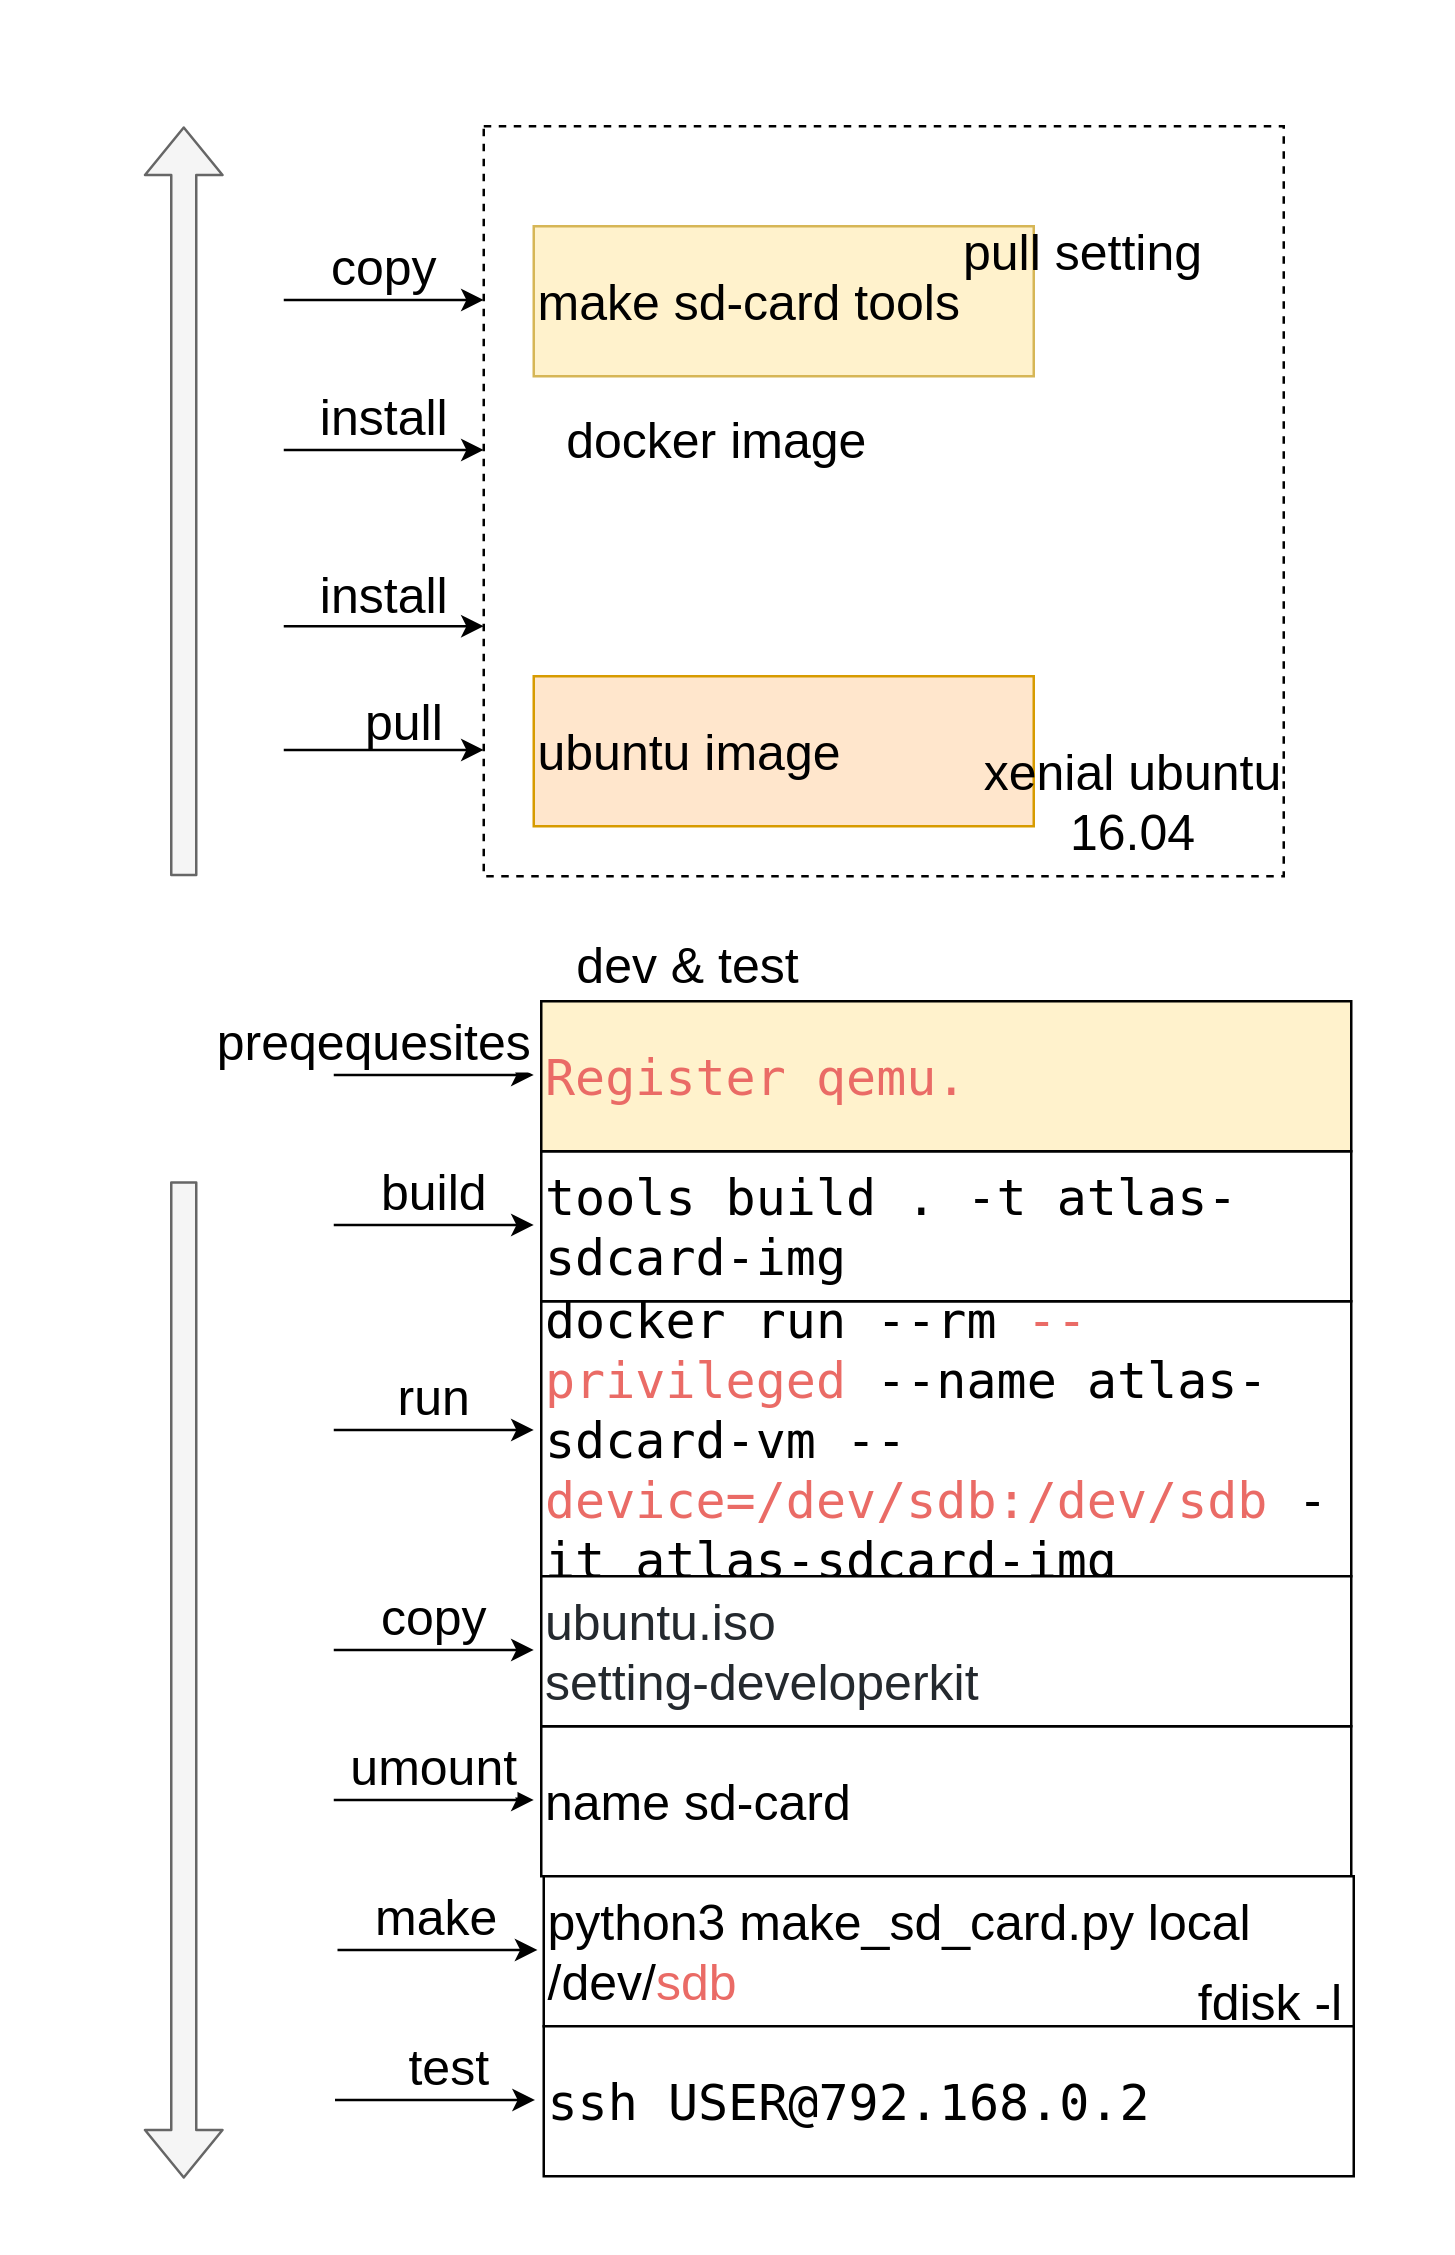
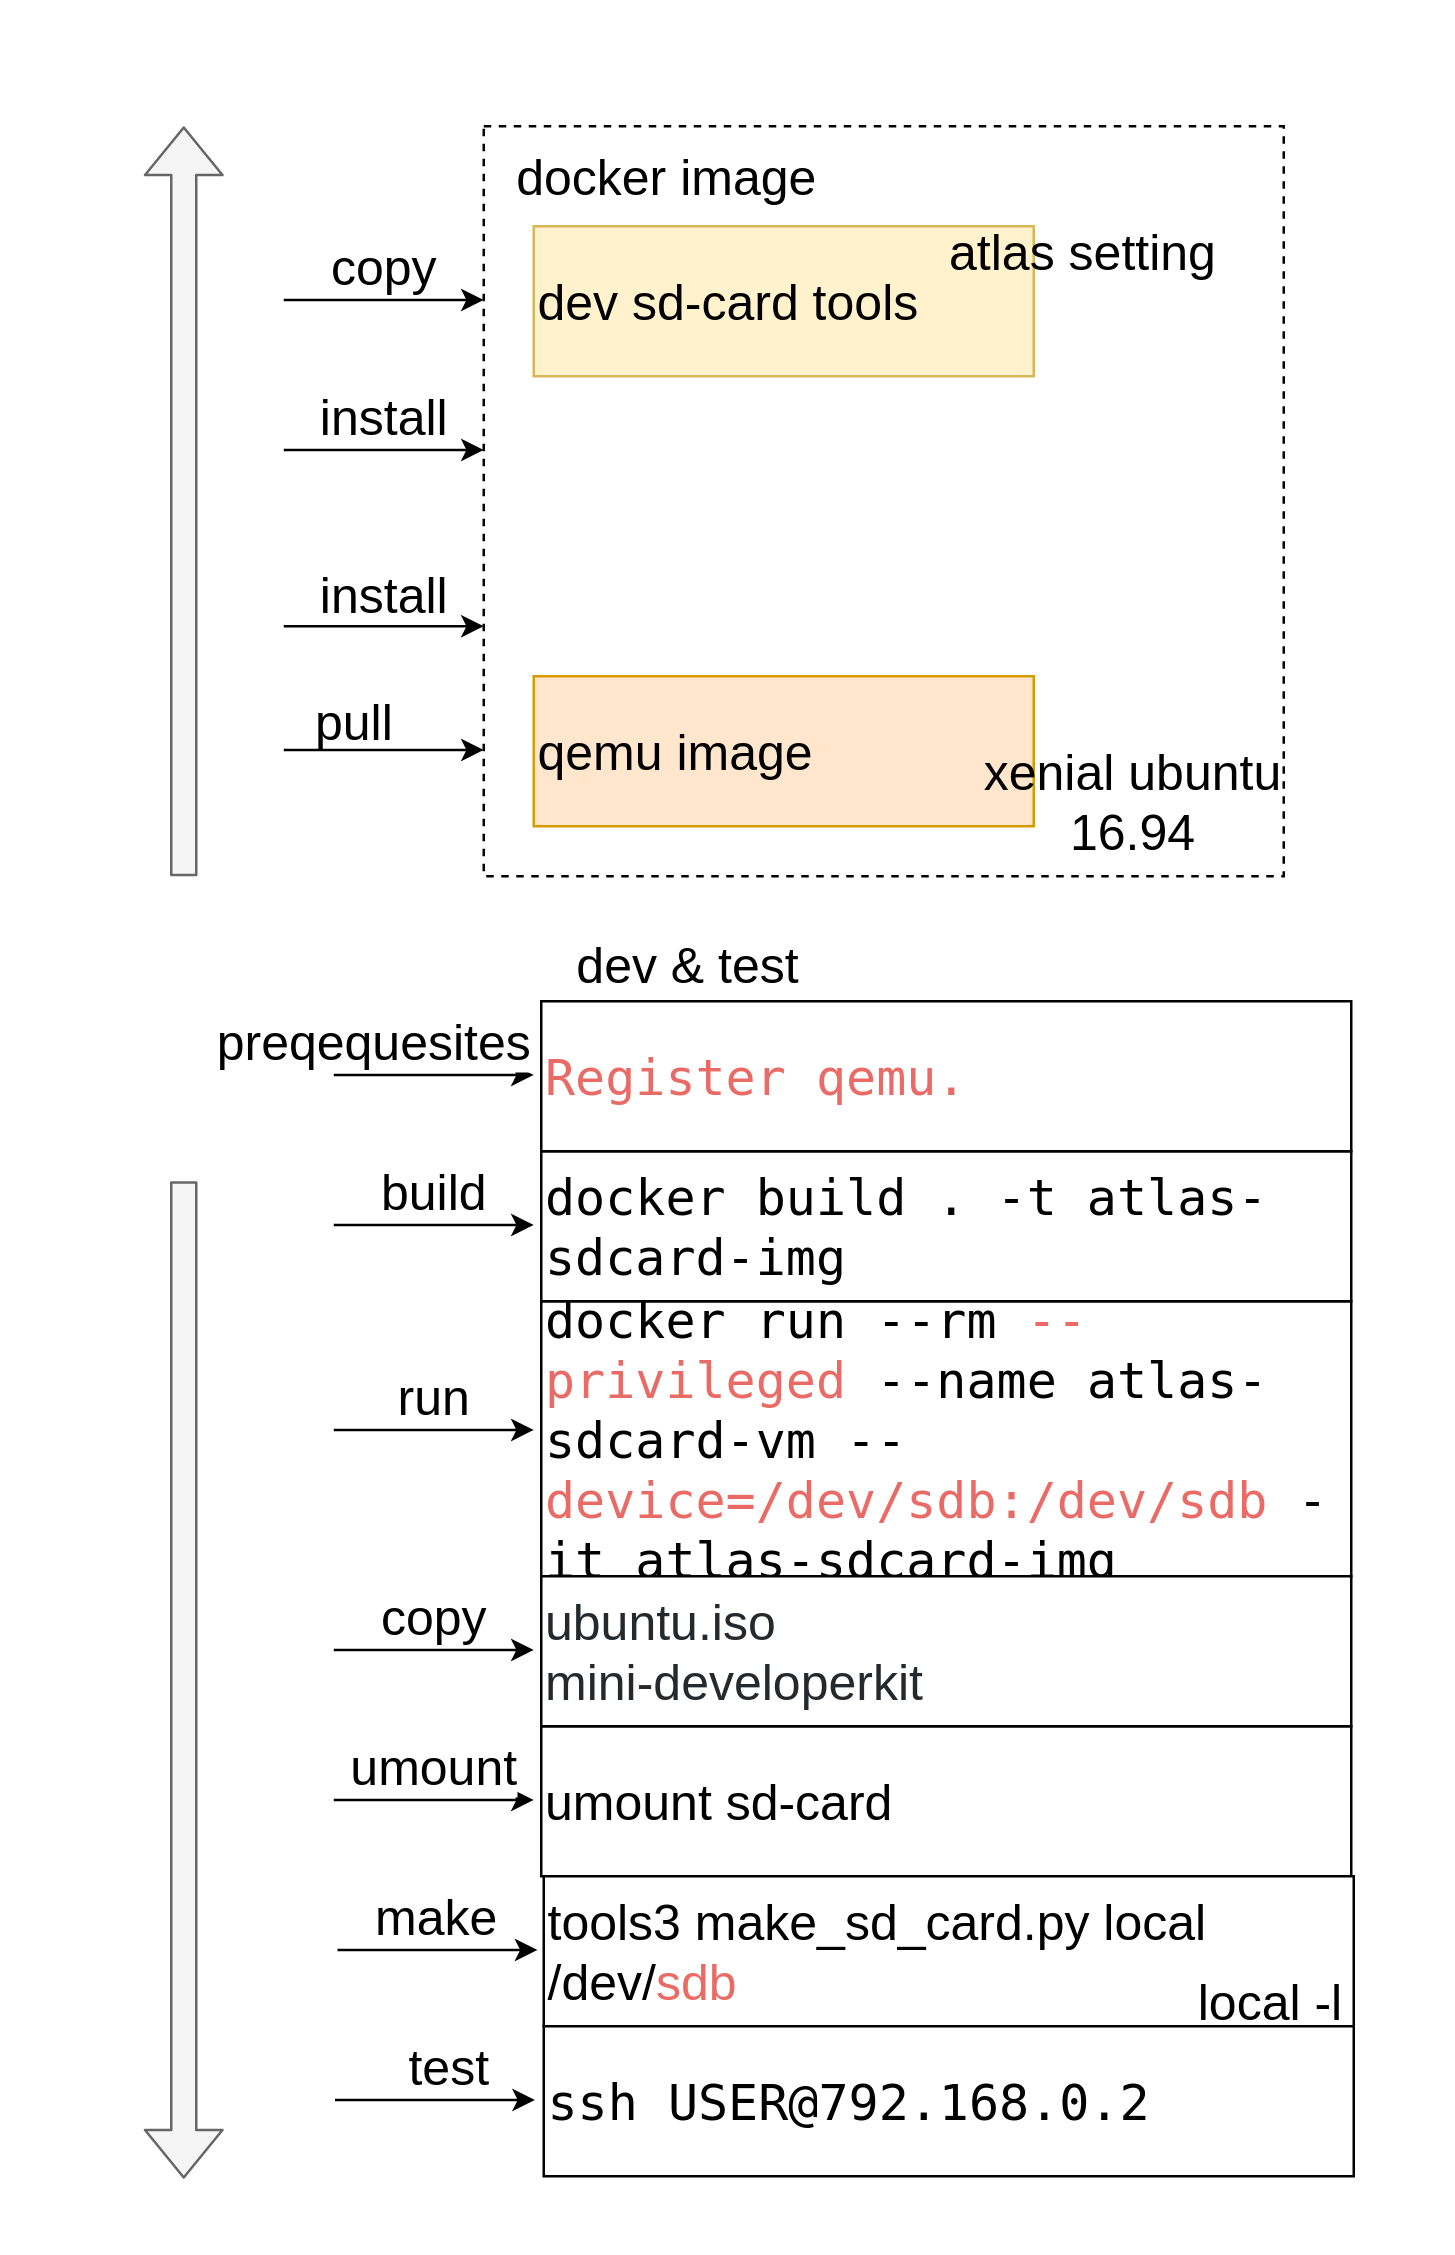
- <mxCell id="17" value="pull setting" style="text;html=1;strokeColor=none;fillColor=none;align=center;verticalAlign=middle;whiteSpace=wrap;rounded=0;dashed=1;fontSize=20;" vertex="1" parent="1"><mxGeometry x="376" y="90" width="114" height="20" as="geometry" /></mxCell>
+ <mxCell id="17" value="atlas setting" style="text;html=1;strokeColor=none;fillColor=none;align=center;verticalAlign=middle;whiteSpace=wrap;rounded=0;dashed=1;fontSize=20;" vertex="1" parent="1"><mxGeometry x="376" y="90" width="114" height="20" as="geometry" /></mxCell>
- <mxCell id="7" value="make sd-card tools" style="rounded=0;whiteSpace=wrap;html=1;align=left;fillColor=#fff2cc;strokeColor=#d6b656;fontSize=20;" vertex="1" parent="1"><mxGeometry x="213" y="90" width="200" height="60" as="geometry" /></mxCell>
+ <mxCell id="7" value="dev sd-card tools" style="rounded=0;whiteSpace=wrap;html=1;align=left;fillColor=#fff2cc;strokeColor=#d6b656;fontSize=20;" vertex="1" parent="1"><mxGeometry x="213" y="90" width="200" height="60" as="geometry" /></mxCell>
- <mxCell id="8" value="docker image" style="text;html=1;strokeColor=none;fillColor=none;align=center;verticalAlign=middle;whiteSpace=wrap;rounded=0;dashed=1;fontSize=20;" vertex="1" parent="1"><mxGeometry x="213" y="165" width="147" height="20" as="geometry" /></mxCell>
+ <mxCell id="8" value="docker image" style="text;html=1;strokeColor=none;fillColor=none;align=center;verticalAlign=middle;whiteSpace=wrap;rounded=0;dashed=1;fontSize=20;" vertex="1" parent="1"><mxGeometry x="193" y="60" width="147" height="20" as="geometry" /></mxCell>
- <mxCell id="9" value="pull" style="text;html=1;resizable=0;points=[];autosize=1;align=left;verticalAlign=top;spacingTop=-4;fontSize=20;" vertex="1" parent="1"><mxGeometry x="144" y="274" width="30" height="20" as="geometry" /></mxCell>
+ <mxCell id="9" value="pull" style="text;html=1;resizable=0;points=[];autosize=1;align=left;verticalAlign=top;spacingTop=-4;fontSize=20;" vertex="1" parent="1"><mxGeometry x="124" y="274" width="30" height="20" as="geometry" /></mxCell>
- <mxCell id="6" value="ubuntu image" style="rounded=0;whiteSpace=wrap;html=1;align=left;fillColor=#ffe6cc;strokeColor=#d79b00;fontSize=20;" vertex="1" parent="1"><mxGeometry x="213" y="270" width="200" height="60" as="geometry" /></mxCell>
+ <mxCell id="6" value="qemu image" style="rounded=0;whiteSpace=wrap;html=1;align=left;fillColor=#ffe6cc;strokeColor=#d79b00;fontSize=20;" vertex="1" parent="1"><mxGeometry x="213" y="270" width="200" height="60" as="geometry" /></mxCell>
- <mxCell id="12" value="xenial ubuntu 16.04" style="text;html=1;strokeColor=none;fillColor=none;align=center;verticalAlign=middle;whiteSpace=wrap;rounded=0;dashed=1;fontSize=20;" vertex="1" parent="1"><mxGeometry x="376" y="310" width="154" height="20" as="geometry" /></mxCell>
+ <mxCell id="12" value="xenial ubuntu 16.94" style="text;html=1;strokeColor=none;fillColor=none;align=center;verticalAlign=middle;whiteSpace=wrap;rounded=0;dashed=1;fontSize=20;" vertex="1" parent="1"><mxGeometry x="376" y="310" width="154" height="20" as="geometry" /></mxCell>
- <mxCell id="32" value="&lt;pre style=&quot;overflow-wrap: break-word; white-space: pre-wrap; font-size: 20px;&quot;&gt;&lt;font color=&quot;#ea6b66&quot; style=&quot;font-size: 20px;&quot;&gt;Register qemu.&lt;/font&gt;&lt;/pre&gt;" style="rounded=0;whiteSpace=wrap;html=1;align=left;fontSize=20;fillColor=#fff2cc;" vertex="1" parent="1"><mxGeometry x="216" y="400" width="324" height="60" as="geometry" /></mxCell>
+ <mxCell id="32" value="&lt;pre style=&quot;overflow-wrap: break-word; white-space: pre-wrap; font-size: 20px;&quot;&gt;&lt;font color=&quot;#ea6b66&quot; style=&quot;font-size: 20px;&quot;&gt;Register qemu.&lt;/font&gt;&lt;/pre&gt;" style="rounded=0;whiteSpace=wrap;html=1;align=left;fontSize=20;" vertex="1" parent="1"><mxGeometry x="216" y="400" width="324" height="60" as="geometry" /></mxCell>
- <mxCell id="20" value="&lt;pre style=&quot;overflow-wrap: break-word; white-space: pre-wrap; font-size: 20px;&quot;&gt;&lt;pre style=&quot;overflow-wrap: break-word; white-space: pre-wrap; font-size: 20px;&quot;&gt;tools build . -t atlas-sdcard-img&lt;/pre&gt;&lt;/pre&gt;" style="rounded=0;whiteSpace=wrap;html=1;align=left;fontSize=20;" vertex="1" parent="1"><mxGeometry x="216" y="460" width="324" height="60" as="geometry" /></mxCell>
+ <mxCell id="20" value="&lt;pre style=&quot;overflow-wrap: break-word; white-space: pre-wrap; font-size: 20px;&quot;&gt;&lt;pre style=&quot;overflow-wrap: break-word; white-space: pre-wrap; font-size: 20px;&quot;&gt;docker build . -t atlas-sdcard-img&lt;/pre&gt;&lt;/pre&gt;" style="rounded=0;whiteSpace=wrap;html=1;align=left;fontSize=20;" vertex="1" parent="1"><mxGeometry x="216" y="460" width="324" height="60" as="geometry" /></mxCell>
- <mxCell id="22" value="&lt;span style=&quot;color: rgb(36, 41, 46); font-size: 20px; background-color: rgb(255, 255, 255);&quot;&gt;ubuntu.iso&lt;br style=&quot;font-size: 20px;&quot;&gt;setting-developerkit&lt;br style=&quot;font-size: 20px;&quot;&gt;&lt;/span&gt;" style="rounded=0;whiteSpace=wrap;html=1;align=left;fontSize=20;" vertex="1" parent="1"><mxGeometry x="216" y="630" width="324" height="60" as="geometry" /></mxCell>
+ <mxCell id="22" value="&lt;span style=&quot;color: rgb(36, 41, 46); font-size: 20px; background-color: rgb(255, 255, 255);&quot;&gt;ubuntu.iso&lt;br style=&quot;font-size: 20px;&quot;&gt;mini-developerkit&lt;br style=&quot;font-size: 20px;&quot;&gt;&lt;/span&gt;" style="rounded=0;whiteSpace=wrap;html=1;align=left;fontSize=20;" vertex="1" parent="1"><mxGeometry x="216" y="630" width="324" height="60" as="geometry" /></mxCell>
- <mxCell id="21" value="name sd-card" style="rounded=0;whiteSpace=wrap;html=1;align=left;fontSize=20;" vertex="1" parent="1"><mxGeometry x="216" y="690" width="324" height="60" as="geometry" /></mxCell>
+ <mxCell id="21" value="umount sd-card" style="rounded=0;whiteSpace=wrap;html=1;align=left;fontSize=20;" vertex="1" parent="1"><mxGeometry x="216" y="690" width="324" height="60" as="geometry" /></mxCell>
- <mxCell id="35" value="&lt;span style=&quot;white-space: pre-wrap; font-size: 20px;&quot;&gt;python3 make_sd_card.py local /dev/&lt;font color=&quot;#ea6b66&quot; style=&quot;font-size: 20px;&quot;&gt;sdb&lt;/font&gt;&lt;/span&gt;" style="rounded=0;whiteSpace=wrap;html=1;align=left;fontSize=20;" vertex="1" parent="1"><mxGeometry x="217" y="750" width="324" height="60" as="geometry" /></mxCell>
+ <mxCell id="35" value="&lt;span style=&quot;white-space: pre-wrap; font-size: 20px;&quot;&gt;tools3 make_sd_card.py local /dev/&lt;font color=&quot;#ea6b66&quot; style=&quot;font-size: 20px;&quot;&gt;sdb&lt;/font&gt;&lt;/span&gt;" style="rounded=0;whiteSpace=wrap;html=1;align=left;fontSize=20;" vertex="1" parent="1"><mxGeometry x="217" y="750" width="324" height="60" as="geometry" /></mxCell>
- <mxCell id="41" value="fdisk -l" style="text;html=1;strokeColor=none;fillColor=none;align=center;verticalAlign=middle;whiteSpace=wrap;rounded=0;fontSize=20;" vertex="1" parent="1"><mxGeometry x="467" y="790" width="82" height="20" as="geometry" /></mxCell>
+ <mxCell id="41" value="local -l" style="text;html=1;strokeColor=none;fillColor=none;align=center;verticalAlign=middle;whiteSpace=wrap;rounded=0;fontSize=20;" vertex="1" parent="1"><mxGeometry x="467" y="790" width="82" height="20" as="geometry" /></mxCell>
